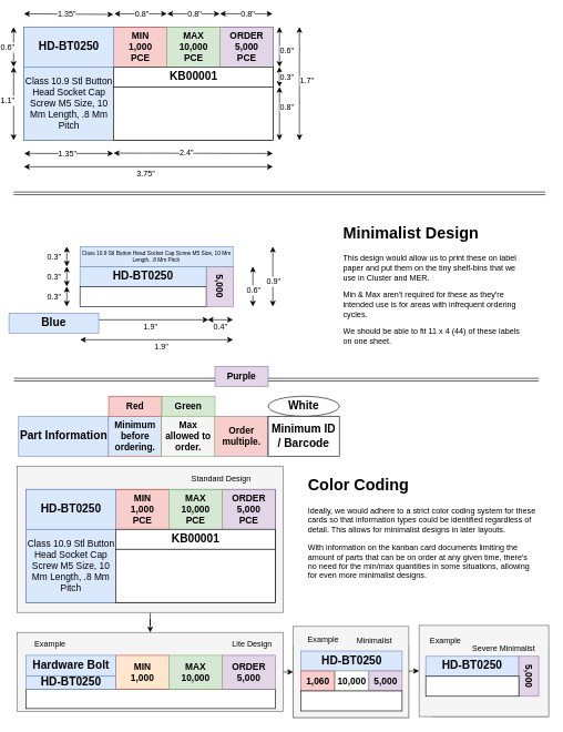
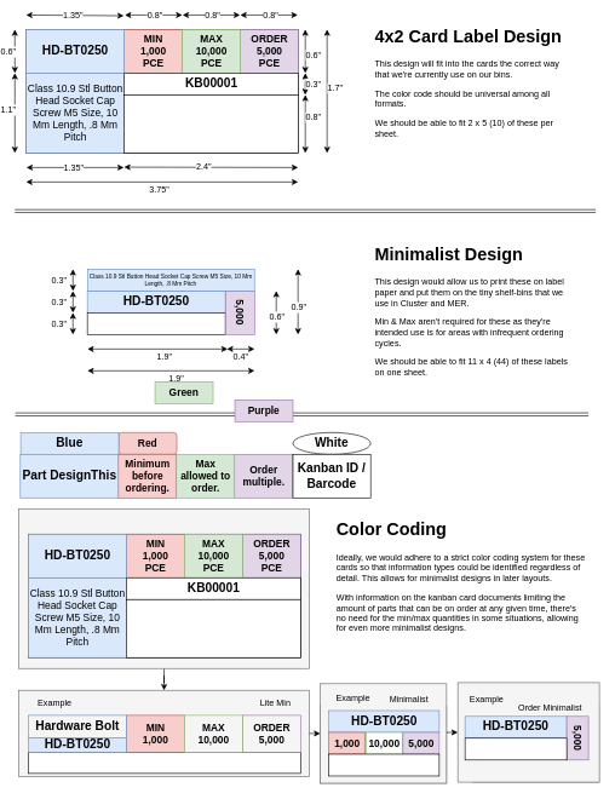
+ <mxCell id="22" value="&lt;h1&gt;4x2 Card Label Design&lt;/h1&gt;&lt;p&gt;This design will fit into the cards the correct way that we're currently use on our bins.&lt;/p&gt;&lt;p&gt;The color code should be universal among all formats.&lt;/p&gt;&lt;p&gt;We should be able to fit 2 x 5 (10) of these per sheet.&lt;/p&gt;" style="text;html=1;strokeColor=none;fillColor=none;spacing=5;spacingTop=-20;whiteSpace=wrap;overflow=hidden;rounded=0;" parent="1" vertex="1"><mxGeometry x="510.5" y="30" width="280" height="170" as="geometry" /></mxCell>
- <mxCell id="68" value="&lt;span style=&quot;font-size: 17px&quot;&gt;&lt;span&gt;Blue&lt;br&gt;&lt;/span&gt;&lt;/span&gt;" style="rounded=0;whiteSpace=wrap;html=1;fillColor=#dae8fc;strokeColor=#6c8ebf;fontStyle=1" vertex="1" parent="1"><mxGeometry x="13" y="470" width="135" height="30" as="geometry" /></mxCell>
+ <mxCell id="68" value="&lt;span style=&quot;font-size: 17px&quot;&gt;&lt;span&gt;Blue&lt;br&gt;&lt;/span&gt;&lt;/span&gt;" style="rounded=0;whiteSpace=wrap;html=1;fillColor=#dae8fc;strokeColor=#6c8ebf;fontStyle=1" vertex="1" parent="1"><mxGeometry x="28" y="595" width="135" height="30" as="geometry" /></mxCell>
- <mxCell id="64" value="&lt;span style=&quot;font-size: 14px&quot;&gt;&lt;span&gt;Red&lt;/span&gt;&lt;/span&gt;&lt;br&gt;" style="rounded=0;whiteSpace=wrap;html=1;fillColor=#f8cecc;strokeColor=#b85450;fontStyle=1" vertex="1" parent="1"><mxGeometry x="163" y="595" width="80" height="30" as="geometry" /></mxCell>
+ <mxCell id="64" value="&lt;span style=&quot;font-size: 14px&quot;&gt;&lt;span&gt;Red&lt;/span&gt;&lt;/span&gt;&lt;br&gt;" style="whiteSpace=wrap;html=1;fillColor=#f8cecc;strokeColor=#b85450;fontStyle=1;rounded=1;" vertex="1" parent="1"><mxGeometry x="163" y="595" width="80" height="30" as="geometry" /></mxCell>
- <mxCell id="66" value="&lt;span style=&quot;font-size: 14px&quot;&gt;&lt;span&gt;Green&lt;/span&gt;&lt;/span&gt;&lt;br&gt;" style="rounded=0;whiteSpace=wrap;html=1;fillColor=#d5e8d4;strokeColor=#82b366;fontStyle=1" vertex="1" parent="1"><mxGeometry x="243" y="595" width="80" height="30" as="geometry" /></mxCell>
+ <mxCell id="66" value="&lt;span style=&quot;font-size: 14px&quot;&gt;&lt;span&gt;Green&lt;/span&gt;&lt;/span&gt;&lt;br&gt;" style="rounded=0;whiteSpace=wrap;html=1;fillColor=#d5e8d4;strokeColor=#82b366;fontStyle=1" vertex="1" parent="1"><mxGeometry x="213" y="525" width="80" height="30" as="geometry" /></mxCell>
- <mxCell id="73" value="&lt;span style=&quot;font-size: 17px&quot;&gt;&lt;b&gt;Part Information&lt;/b&gt;&lt;/span&gt;" style="rounded=0;whiteSpace=wrap;html=1;fillColor=#dae8fc;strokeColor=#6c8ebf;" vertex="1" parent="1"><mxGeometry x="27.5" y="625" width="135" height="60" as="geometry" /></mxCell>
+ <mxCell id="73" value="&lt;span style=&quot;font-size: 17px&quot;&gt;&lt;b&gt;Part DesignThis&lt;/b&gt;&lt;/span&gt;" style="rounded=0;whiteSpace=wrap;html=1;fillColor=#dae8fc;strokeColor=#6c8ebf;" vertex="1" parent="1"><mxGeometry x="27.5" y="625" width="135" height="60" as="geometry" /></mxCell>
- <mxCell id="69" value="&lt;span style=&quot;font-size: 14px&quot;&gt;&lt;b&gt;Minimum before ordering.&lt;/b&gt;&lt;/span&gt;&lt;br&gt;" style="rounded=0;whiteSpace=wrap;html=1;fillColor=#dae8fc;strokeColor=#b85450;" vertex="1" parent="1"><mxGeometry x="162.5" y="625" width="80" height="60" as="geometry" /></mxCell>
+ <mxCell id="69" value="&lt;span style=&quot;font-size: 14px&quot;&gt;&lt;b&gt;Minimum before ordering.&lt;/b&gt;&lt;/span&gt;&lt;br&gt;" style="rounded=0;whiteSpace=wrap;html=1;fillColor=#f8cecc;strokeColor=#b85450;" vertex="1" parent="1"><mxGeometry x="162.5" y="625" width="80" height="60" as="geometry" /></mxCell>
- <mxCell id="71" value="&lt;span style=&quot;font-size: 14px&quot;&gt;&lt;b&gt;Max allowed to order.&lt;/b&gt;&lt;/span&gt;" style="rounded=0;whiteSpace=wrap;html=1;fillColor=#f5f5f5;strokeColor=#82b366;" vertex="1" parent="1"><mxGeometry x="242.5" y="625" width="80" height="60" as="geometry" /></mxCell>
+ <mxCell id="71" value="&lt;span style=&quot;font-size: 14px&quot;&gt;&lt;b&gt;Max allowed to order.&lt;/b&gt;&lt;/span&gt;" style="rounded=0;whiteSpace=wrap;html=1;fillColor=#d5e8d4;strokeColor=#82b366;" vertex="1" parent="1"><mxGeometry x="242.5" y="625" width="80" height="60" as="geometry" /></mxCell>
- <mxCell id="70" value="&lt;span style=&quot;font-size: 14px&quot;&gt;&lt;b&gt;Order multiple.&lt;/b&gt;&lt;/span&gt;&lt;br&gt;" style="rounded=0;whiteSpace=wrap;html=1;fillColor=#f8cecc;strokeColor=#9673a6;" vertex="1" parent="1"><mxGeometry x="322.5" y="625" width="80" height="60" as="geometry" /></mxCell>
+ <mxCell id="70" value="&lt;span style=&quot;font-size: 14px&quot;&gt;&lt;b&gt;Order multiple.&lt;/b&gt;&lt;/span&gt;&lt;br&gt;" style="rounded=0;whiteSpace=wrap;html=1;fillColor=#e1d5e7;strokeColor=#9673a6;" vertex="1" parent="1"><mxGeometry x="322.5" y="625" width="80" height="60" as="geometry" /></mxCell>
- <mxCell id="72" value="&lt;font style=&quot;font-size: 17px&quot;&gt;&lt;b&gt;Minimum ID / Barcode&lt;/b&gt;&lt;/font&gt;" style="rounded=0;whiteSpace=wrap;html=1;" vertex="1" parent="1"><mxGeometry x="403" y="625" width="107" height="60" as="geometry" /></mxCell>
+ <mxCell id="72" value="&lt;font style=&quot;font-size: 17px&quot;&gt;&lt;b&gt;Kanban ID / Barcode&lt;/b&gt;&lt;/font&gt;" style="rounded=0;whiteSpace=wrap;html=1;" vertex="1" parent="1"><mxGeometry x="403" y="625" width="107" height="60" as="geometry" /></mxCell>
- <mxCell id="92" value="Standard Design" style="text;html=1;strokeColor=none;fillColor=none;align=center;verticalAlign=middle;whiteSpace=wrap;rounded=0;" vertex="1" parent="1"><mxGeometry x="278.5" y="710" width="107" height="20" as="geometry" /></mxCell>
- <mxCell id="91" value="Lite Design" style="text;html=1;strokeColor=none;fillColor=none;align=center;verticalAlign=middle;whiteSpace=wrap;rounded=0;" vertex="1" parent="1"><mxGeometry x="343.5" y="957.5" width="70" height="20" as="geometry" /></mxCell>
+ <mxCell id="91" value="Lite Min" style="text;html=1;strokeColor=none;fillColor=none;align=center;verticalAlign=middle;whiteSpace=wrap;rounded=0;" vertex="1" parent="1"><mxGeometry x="343.5" y="957.5" width="70" height="20" as="geometry" /></mxCell>
- <mxCell id="106" value="Severe Minimalist" style="text;html=1;strokeColor=none;fillColor=none;align=center;verticalAlign=middle;whiteSpace=wrap;rounded=0;" vertex="1" parent="1"><mxGeometry x="690" y="964.5" width="135" height="20" as="geometry" /></mxCell>
+ <mxCell id="106" value="Order Minimalist" style="text;html=1;strokeColor=none;fillColor=none;align=center;verticalAlign=middle;whiteSpace=wrap;rounded=0;" vertex="1" parent="1"><mxGeometry x="690" y="964.5" width="135" height="20" as="geometry" /></mxCell>
- <mxCell id="90" value="&lt;span style=&quot;font-size: 17px&quot;&gt;&lt;b&gt;Hardware Bolt&lt;/b&gt;&lt;/span&gt;" style="rounded=0;whiteSpace=wrap;html=1;fillColor=#dae8fc;strokeColor=#6c8ebf;" vertex="1" parent="1"><mxGeometry x="38.5" y="984.5" width="135" height="31" as="geometry" /></mxCell>
+ <mxCell id="90" value="&lt;span style=&quot;font-size: 17px&quot;&gt;&lt;b&gt;Hardware Bolt&lt;/b&gt;&lt;/span&gt;" style="rounded=0;whiteSpace=wrap;html=1;fillColor=#f5f5f5;strokeColor=#6c8ebf;" vertex="1" parent="1"><mxGeometry x="38.5" y="984.5" width="135" height="31" as="geometry" /></mxCell>
- <mxCell id="86" value="&lt;b style=&quot;font-size: 14px&quot;&gt;MIN&lt;br&gt;1,000&lt;/b&gt;&lt;br&gt;" style="rounded=0;whiteSpace=wrap;html=1;fillColor=#ffe6cc;strokeColor=#b85450;" vertex="1" parent="1"><mxGeometry x="173.5" y="984.5" width="80" height="51" as="geometry" /></mxCell>
+ <mxCell id="86" value="&lt;b style=&quot;font-size: 14px&quot;&gt;MIN&lt;br&gt;1,000&lt;/b&gt;&lt;br&gt;" style="rounded=0;whiteSpace=wrap;html=1;fillColor=#f8cecc;strokeColor=#b85450;" vertex="1" parent="1"><mxGeometry x="173.5" y="984.5" width="80" height="51" as="geometry" /></mxCell>
- <mxCell id="88" value="&lt;b style=&quot;font-size: 14px&quot;&gt;MAX&lt;br&gt;10,000&lt;/b&gt;&lt;br&gt;" style="rounded=0;whiteSpace=wrap;html=1;fillColor=#d5e8d4;strokeColor=#82b366;" vertex="1" parent="1"><mxGeometry x="253.5" y="984.5" width="80" height="51" as="geometry" /></mxCell>
+ <mxCell id="88" value="&lt;b style=&quot;font-size: 14px&quot;&gt;MAX&lt;br&gt;10,000&lt;/b&gt;&lt;br&gt;" style="rounded=0;whiteSpace=wrap;html=1;fillColor=#f5f5f5;strokeColor=#82b366;" vertex="1" parent="1"><mxGeometry x="253.5" y="984.5" width="80" height="51" as="geometry" /></mxCell>
- <mxCell id="87" value="&lt;b style=&quot;font-size: 14px&quot;&gt;ORDER&lt;br&gt;5,000&lt;/b&gt;&lt;br&gt;" style="rounded=0;whiteSpace=wrap;html=1;fillColor=#e1d5e7;strokeColor=#9673a6;" vertex="1" parent="1"><mxGeometry x="333.5" y="984.5" width="80" height="51" as="geometry" /></mxCell>
+ <mxCell id="87" value="&lt;b style=&quot;font-size: 14px&quot;&gt;ORDER&lt;br&gt;5,000&lt;/b&gt;&lt;br&gt;" style="rounded=0;whiteSpace=wrap;html=1;fillColor=#f5f5f5;strokeColor=#9673a6;" vertex="1" parent="1"><mxGeometry x="333.5" y="984.5" width="80" height="51" as="geometry" /></mxCell>
- <mxCell id="96" value="&lt;span style=&quot;font-size: 14px&quot;&gt;&lt;b&gt;1,060&lt;/b&gt;&lt;/span&gt;&lt;br&gt;" style="rounded=0;whiteSpace=wrap;html=1;fillColor=#f8cecc;strokeColor=#b85450;" vertex="1" parent="1"><mxGeometry x="452.5" y="1008" width="50" height="30" as="geometry" /></mxCell>
+ <mxCell id="96" value="&lt;span style=&quot;font-size: 14px&quot;&gt;&lt;b&gt;1,000&lt;/b&gt;&lt;/span&gt;&lt;br&gt;" style="rounded=0;whiteSpace=wrap;html=1;fillColor=#f8cecc;strokeColor=#b85450;" vertex="1" parent="1"><mxGeometry x="452.5" y="1008" width="50" height="30" as="geometry" /></mxCell>
